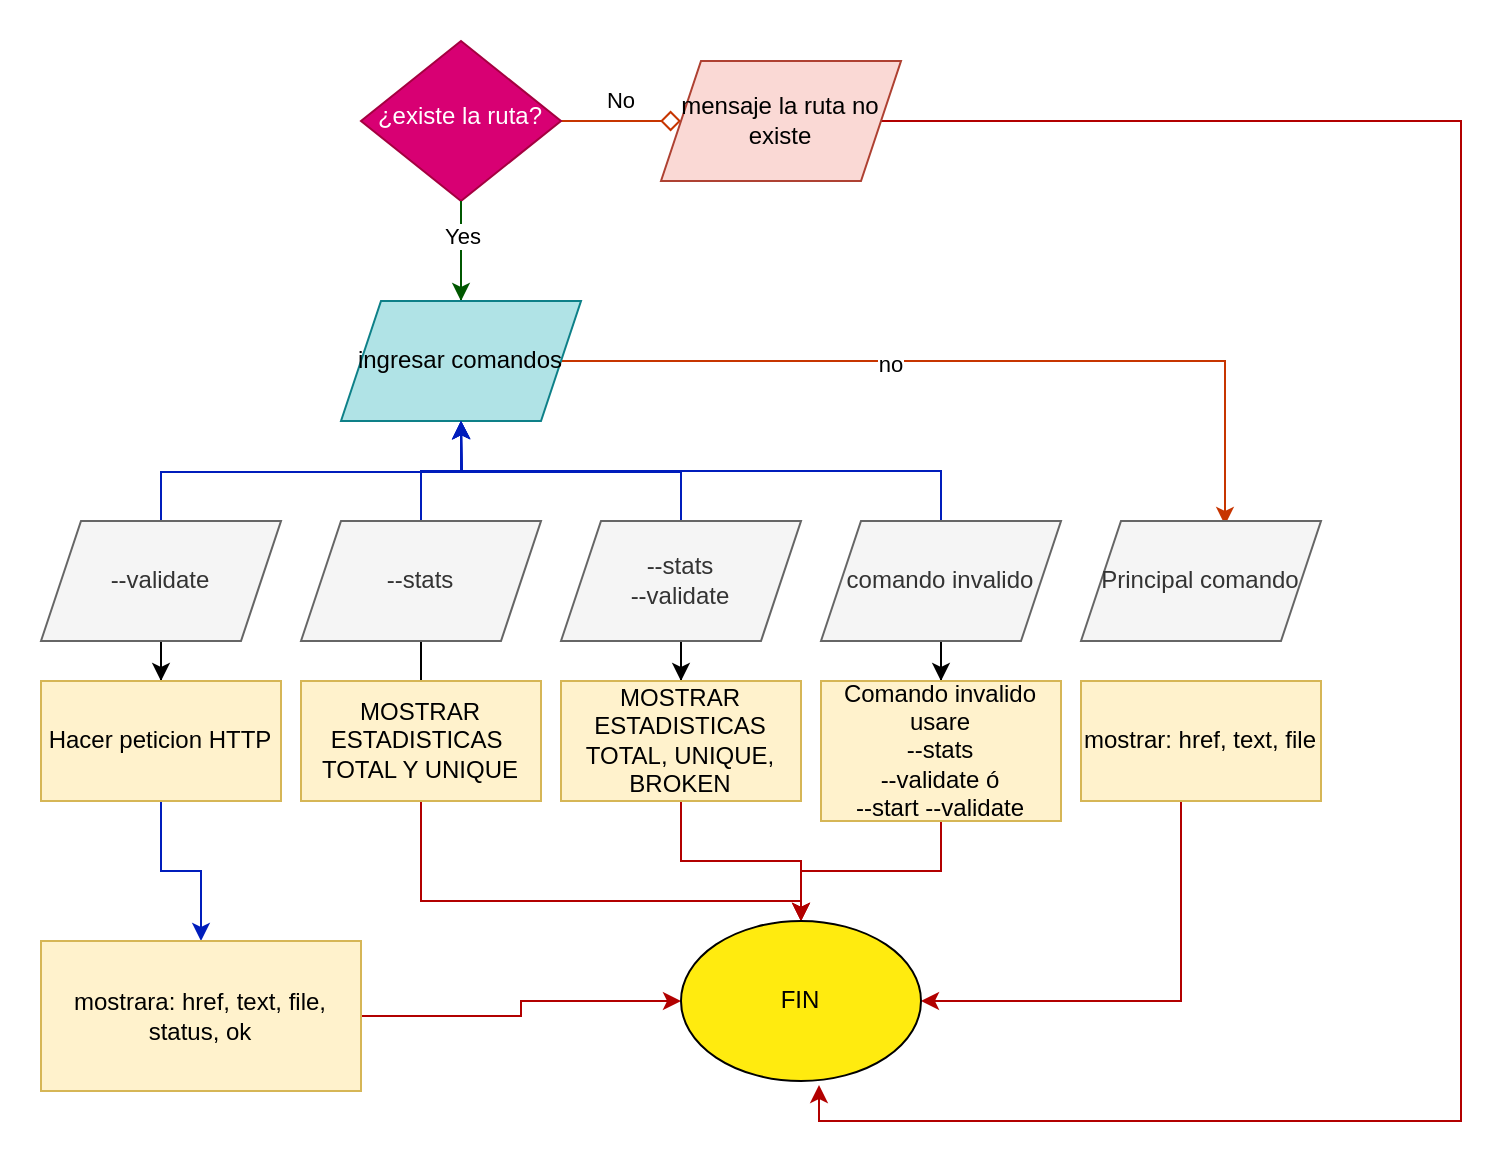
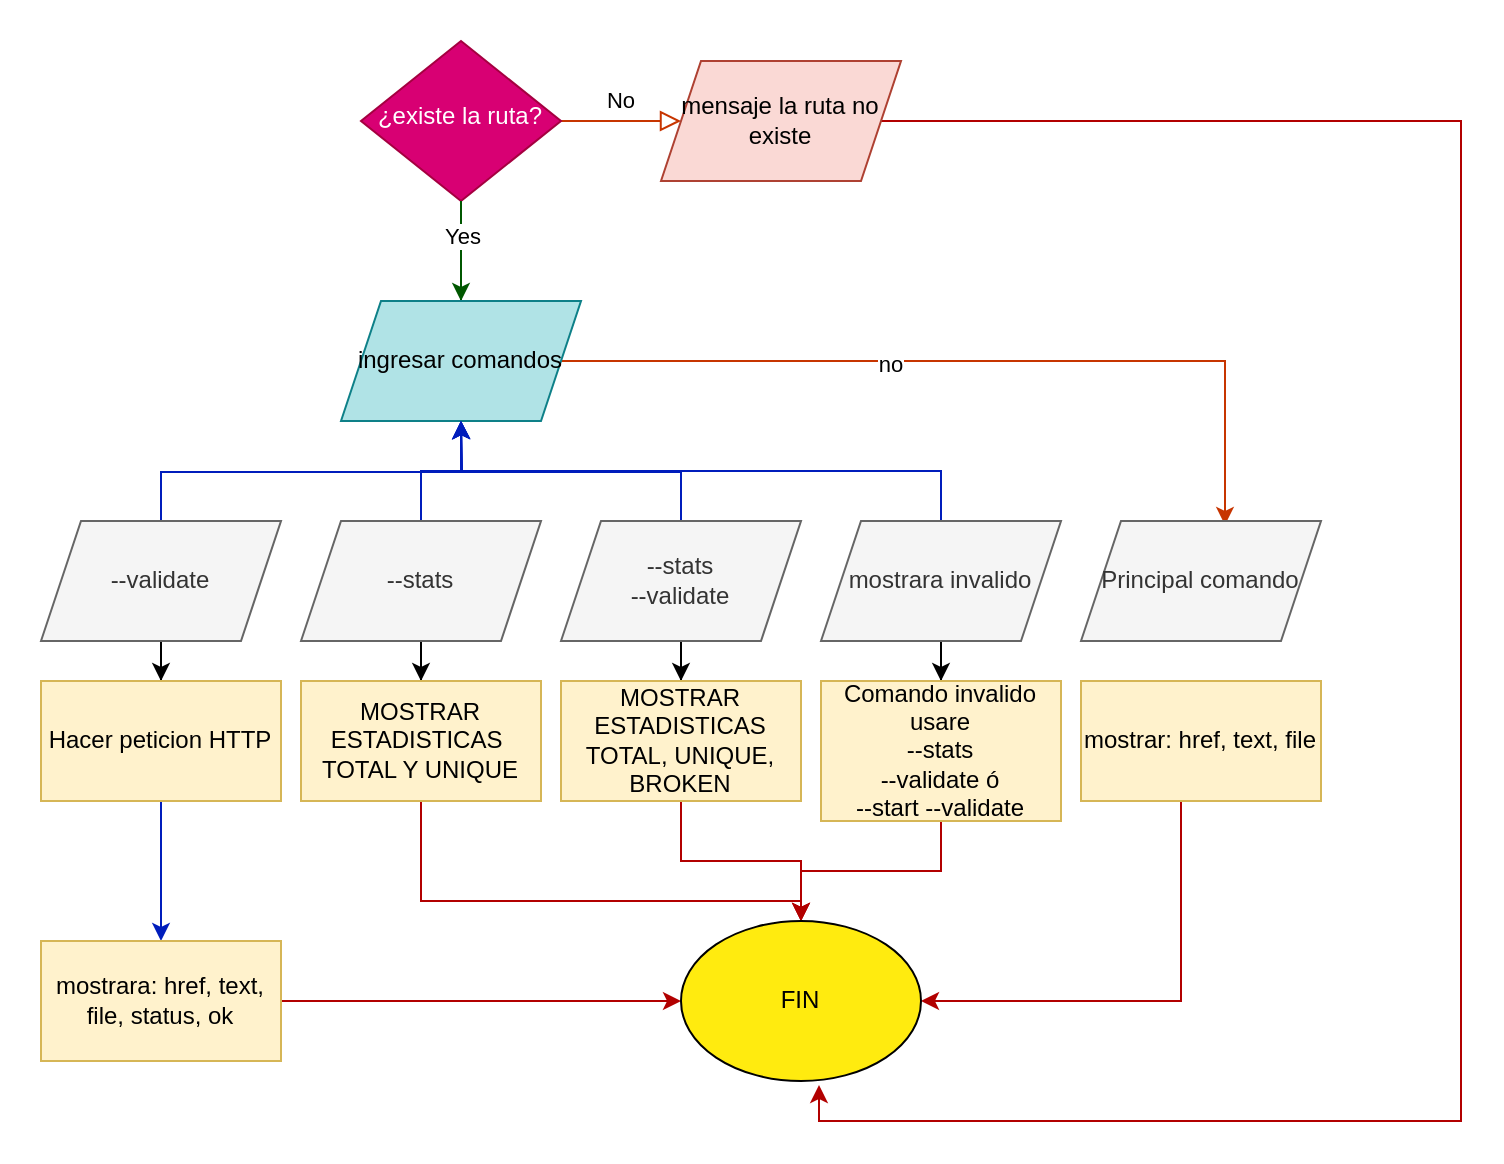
- <mxCell id="2" value="No" style="edgeStyle=orthogonalEdgeStyle;rounded=0;html=1;jettySize=auto;orthogonalLoop=1;fontSize=11;endArrow=diamond;endFill=0;endSize=8;strokeWidth=1;shadow=0;labelBackgroundColor=none;entryX=0;entryY=0.5;entryDx=0;entryDy=0;fillColor=#fa6800;strokeColor=#C73500;" parent="1" source="3" target="5" edge="1"><mxGeometry y="10" relative="1" as="geometry"><mxPoint as="offset" /><mxPoint x="330" y="60" as="targetPoint" /></mxGeometry></mxCell>
+ <mxCell id="2" value="No" style="edgeStyle=orthogonalEdgeStyle;rounded=0;html=1;jettySize=auto;orthogonalLoop=1;fontSize=11;endArrow=block;endFill=0;endSize=8;strokeWidth=1;shadow=0;labelBackgroundColor=none;entryX=0;entryY=0.5;entryDx=0;entryDy=0;fillColor=#fa6800;strokeColor=#C73500;" parent="1" source="3" target="5" edge="1"><mxGeometry y="10" relative="1" as="geometry"><mxPoint as="offset" /><mxPoint x="330" y="60" as="targetPoint" /></mxGeometry></mxCell>
- <mxCell id="14" value="comando invalido" style="shape=parallelogram;perimeter=parallelogramPerimeter;whiteSpace=wrap;html=1;fixedSize=1;fillColor=#f5f5f5;fontColor=#333333;strokeColor=#666666;" vertex="1" parent="1"><mxGeometry x="410" y="260" width="120" height="60" as="geometry" /></mxCell>
+ <mxCell id="14" value="mostrara invalido" style="shape=parallelogram;perimeter=parallelogramPerimeter;whiteSpace=wrap;html=1;fixedSize=1;fillColor=#f5f5f5;fontColor=#333333;strokeColor=#666666;" vertex="1" parent="1"><mxGeometry x="410" y="260" width="120" height="60" as="geometry" /></mxCell>
- <mxCell id="19" style="edgeStyle=orthogonalEdgeStyle;rounded=0;orthogonalLoop=1;jettySize=auto;html=1;exitX=0.5;exitY=1;exitDx=0;exitDy=0;endArrow=none;" edge="1" parent="1" source="20" target="27"><mxGeometry relative="1" as="geometry" /></mxCell>
+ <mxCell id="19" style="edgeStyle=orthogonalEdgeStyle;rounded=0;orthogonalLoop=1;jettySize=auto;html=1;exitX=0.5;exitY=1;exitDx=0;exitDy=0;" edge="1" parent="1" source="20" target="27"><mxGeometry relative="1" as="geometry" /></mxCell>
- <mxCell id="35" value="mostrara: href, text, file, status, ok" style="rounded=0;whiteSpace=wrap;html=1;fillColor=#fff2cc;strokeColor=#d6b656;" vertex="1" parent="1"><mxGeometry x="20" y="470" width="160" height="75" as="geometry" /></mxCell>
+ <mxCell id="35" value="mostrara: href, text, file, status, ok" style="rounded=0;whiteSpace=wrap;html=1;fillColor=#fff2cc;strokeColor=#d6b656;" vertex="1" parent="1"><mxGeometry x="20" y="470" width="120" height="60" as="geometry" /></mxCell>
